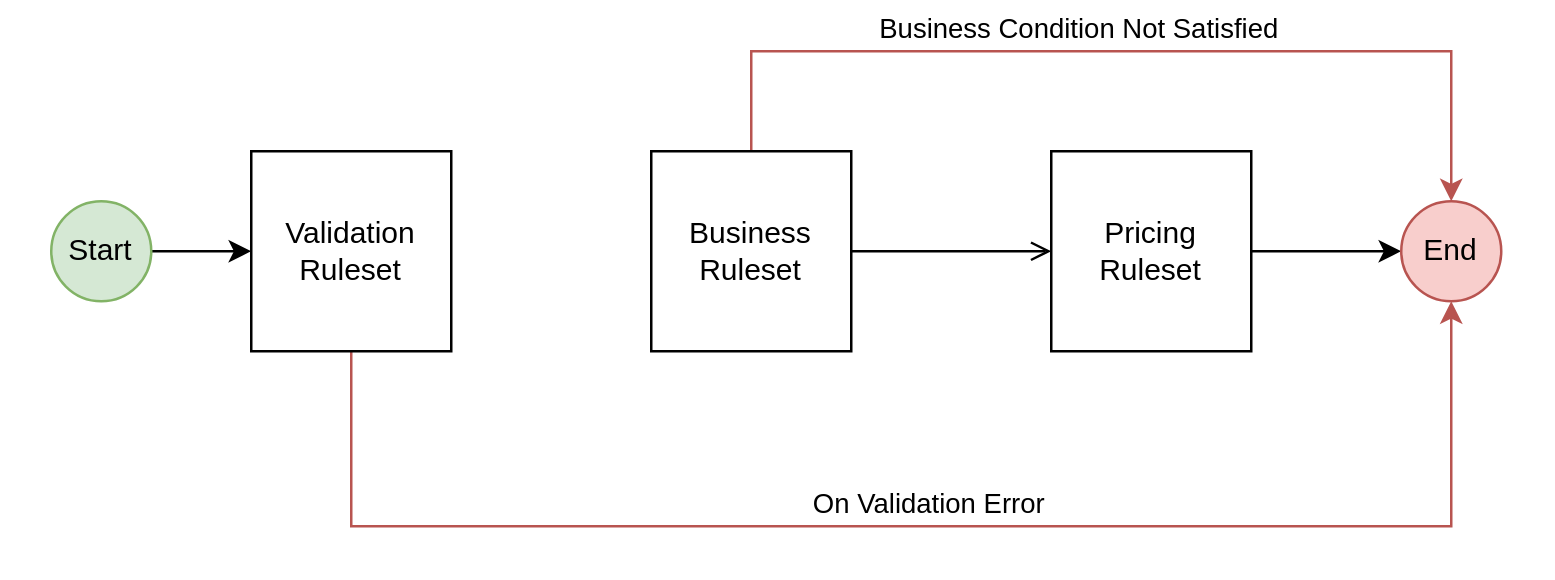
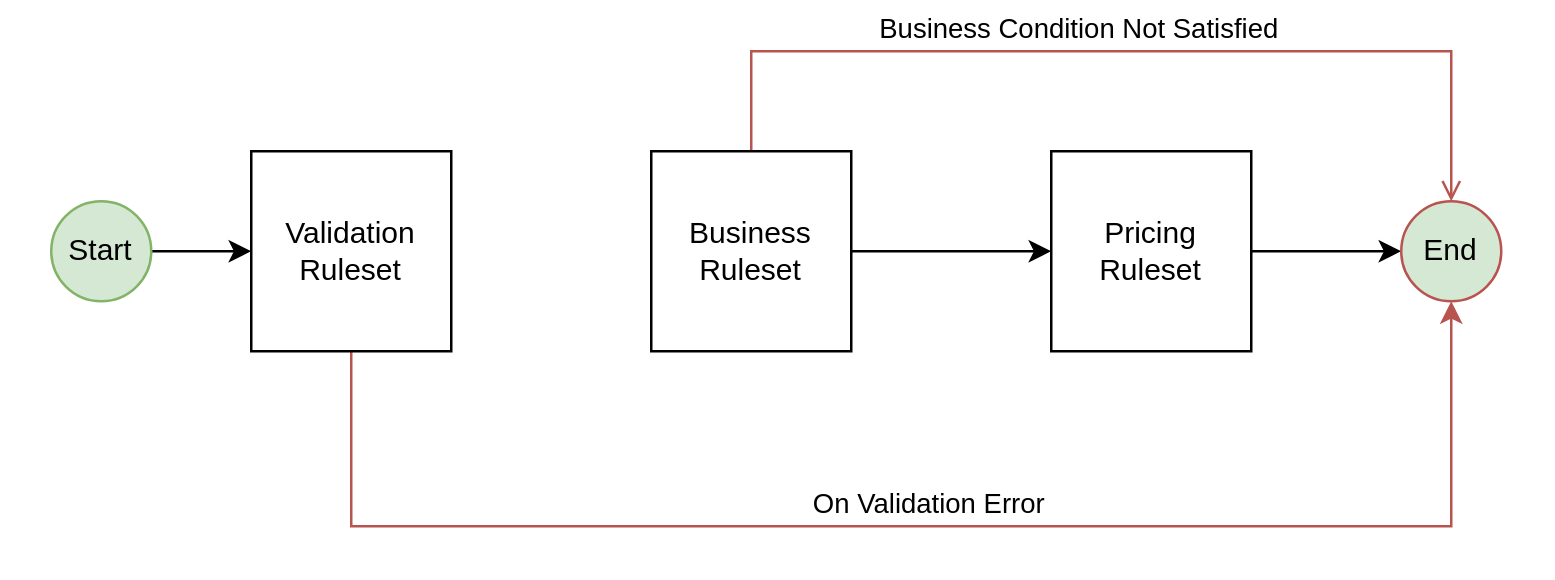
- <mxCell id="6" style="edgeStyle=orthogonalEdgeStyle;rounded=0;orthogonalLoop=1;jettySize=auto;html=1;exitX=0.5;exitY=0;exitDx=0;exitDy=0;entryX=0.5;entryY=0;entryDx=0;entryDy=0;fillColor=#f8cecc;strokeColor=#b85450;" edge="1" parent="1" source="8" target="13"><mxGeometry relative="1" as="geometry"><Array as="points"><mxPoint x="300" y="20" /><mxPoint x="580" y="20" /></Array></mxGeometry></mxCell>
+ <mxCell id="6" style="edgeStyle=orthogonalEdgeStyle;rounded=0;orthogonalLoop=1;jettySize=auto;html=1;exitX=0.5;exitY=0;exitDx=0;exitDy=0;entryX=0.5;entryY=0;entryDx=0;entryDy=0;fillColor=#f8cecc;strokeColor=#b85450;endArrow=open;" edge="1" parent="1" source="8" target="13"><mxGeometry relative="1" as="geometry"><Array as="points"><mxPoint x="300" y="20" /><mxPoint x="580" y="20" /></Array></mxGeometry></mxCell>
- <mxCell id="5" style="edgeStyle=orthogonalEdgeStyle;rounded=0;orthogonalLoop=1;jettySize=auto;html=1;exitX=1;exitY=0.5;exitDx=0;exitDy=0;entryX=0;entryY=0.5;entryDx=0;entryDy=0;endArrow=open;" edge="1" parent="1" source="8" target="12"><mxGeometry relative="1" as="geometry" /></mxCell>
+ <mxCell id="5" style="edgeStyle=orthogonalEdgeStyle;rounded=0;orthogonalLoop=1;jettySize=auto;html=1;exitX=1;exitY=0.5;exitDx=0;exitDy=0;entryX=0;entryY=0.5;entryDx=0;entryDy=0;" edge="1" parent="1" source="8" target="12"><mxGeometry relative="1" as="geometry" /></mxCell>
- <mxCell id="13" value="End" style="ellipse;whiteSpace=wrap;html=1;aspect=fixed;fillColor=#f8cecc;strokeColor=#b85450;" vertex="1" parent="1"><mxGeometry x="560" y="80" width="40" height="40" as="geometry" /></mxCell>
+ <mxCell id="13" value="End" style="ellipse;whiteSpace=wrap;html=1;aspect=fixed;fillColor=#d5e8d4;strokeColor=#b85450;" vertex="1" parent="1"><mxGeometry x="560" y="80" width="40" height="40" as="geometry" /></mxCell>
